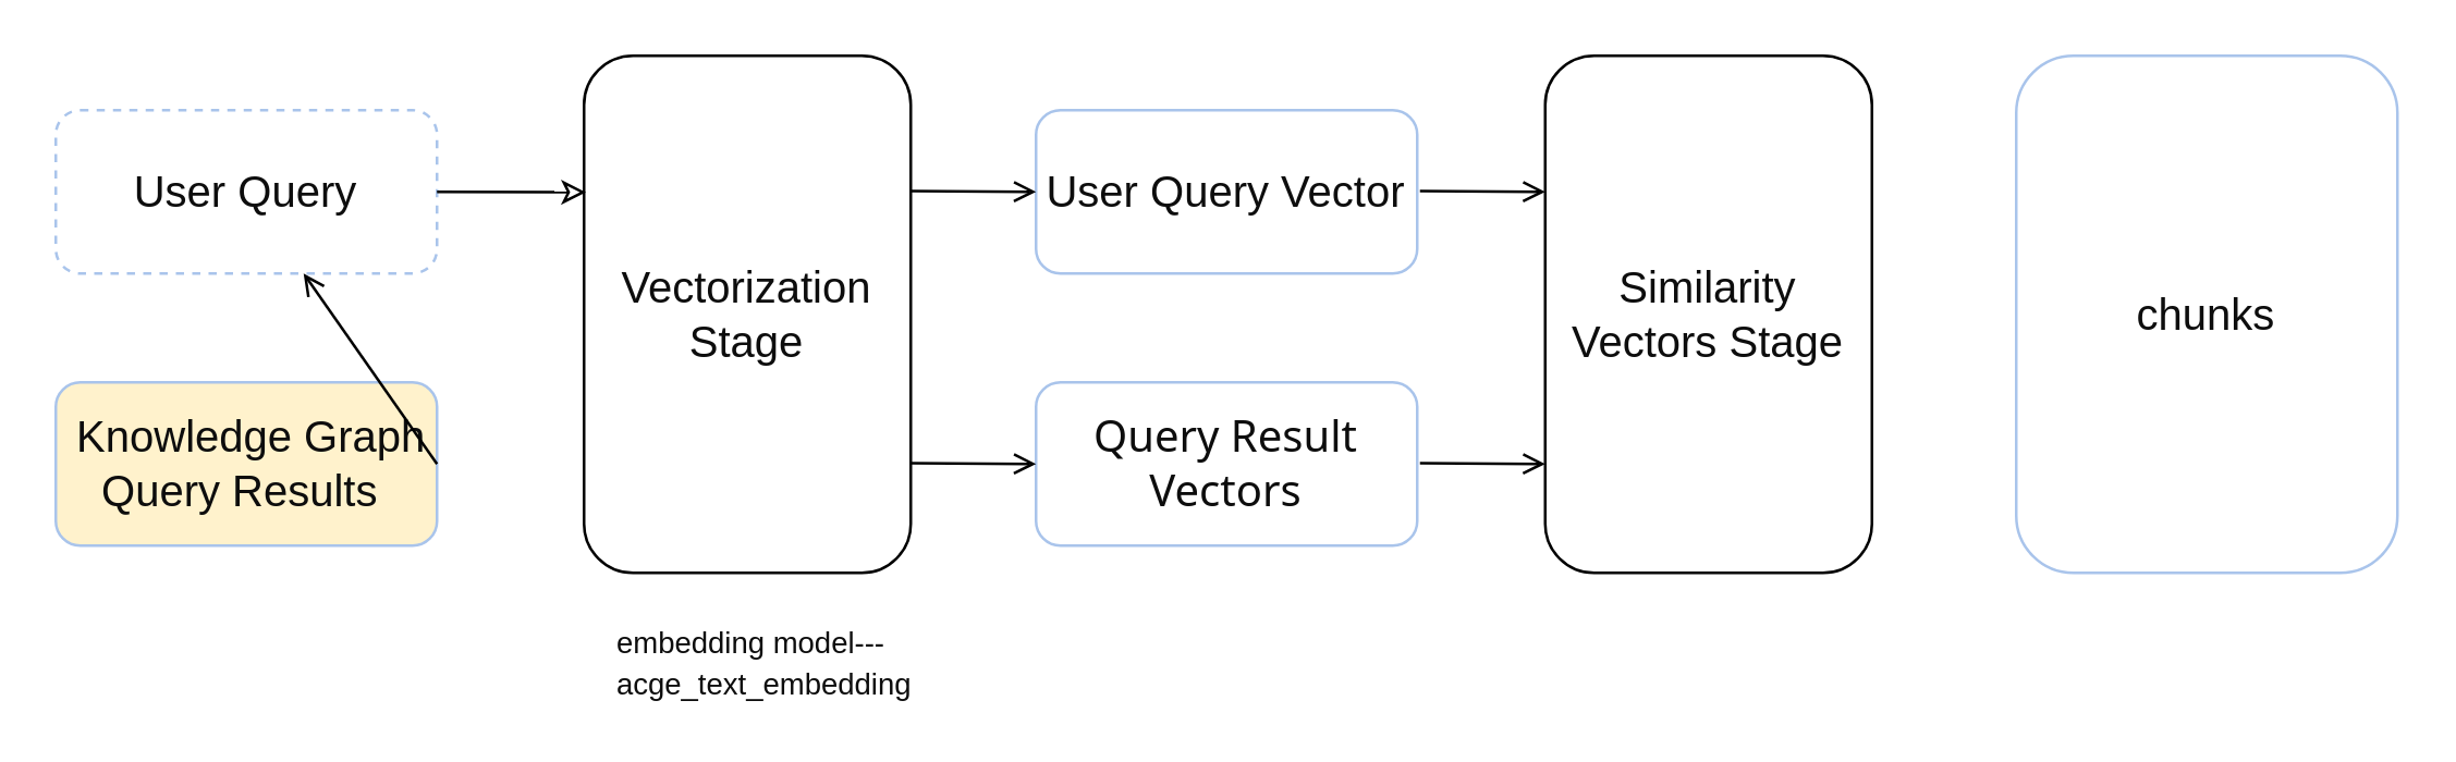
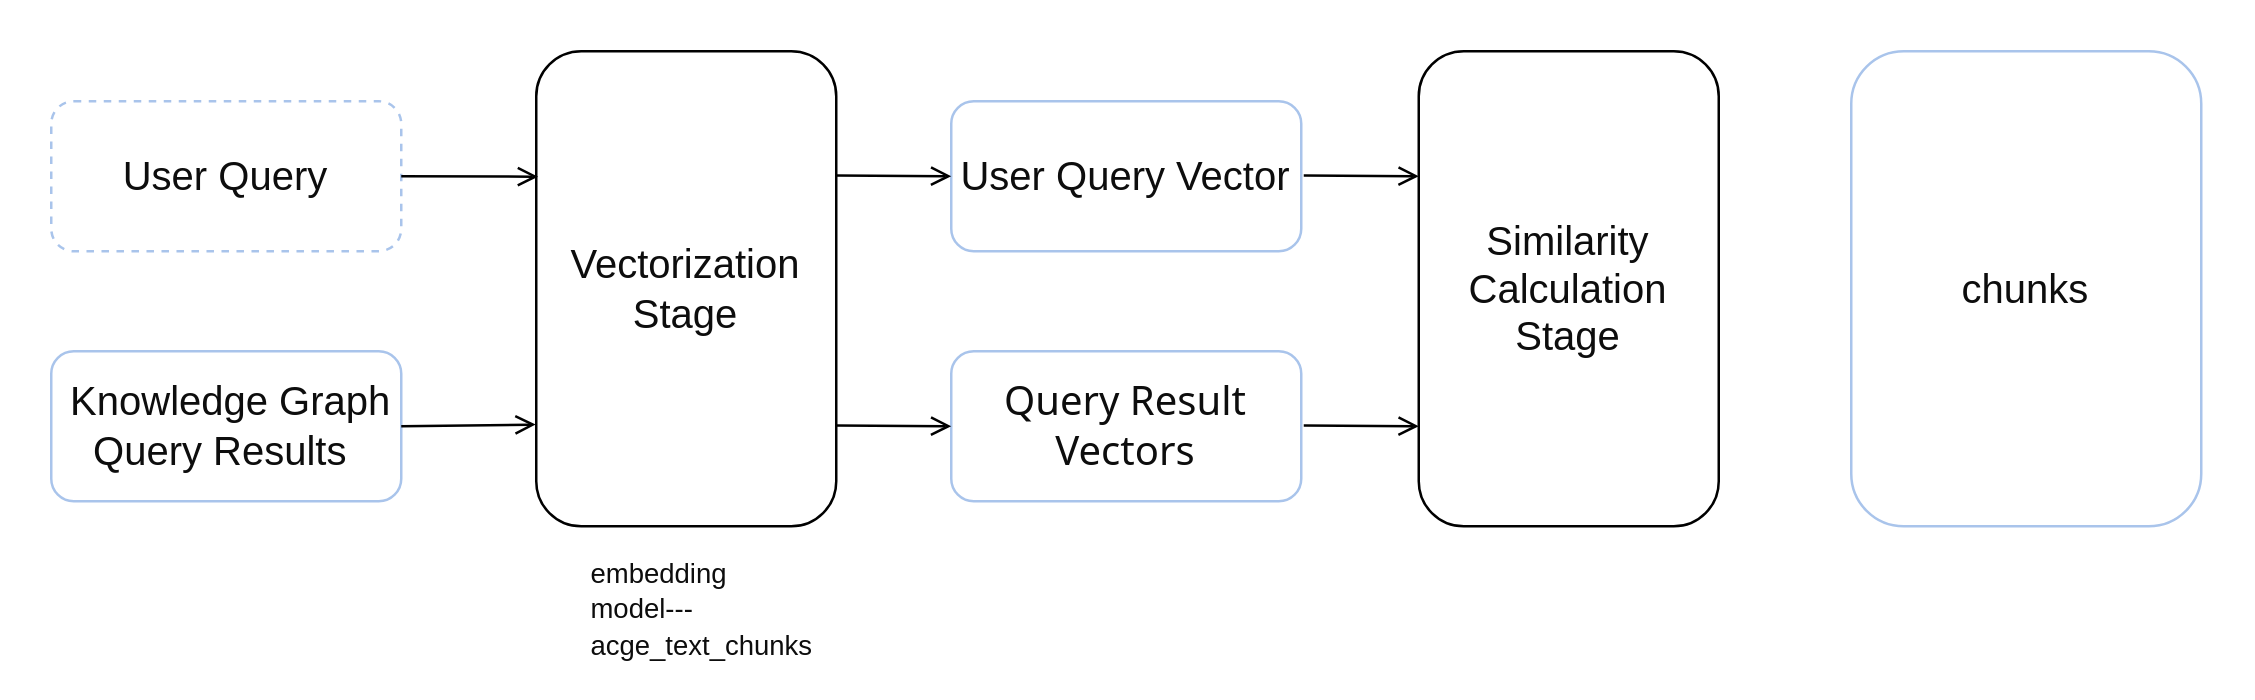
- <mxCell id="6" value="" style="endArrow=classic;html=1;rounded=0;endFill=0;exitX=1;exitY=0.5;exitDx=0;exitDy=0;entryX=0.006;entryY=0.264;entryDx=0;entryDy=0;entryPerimeter=0;" edge="1" parent="1" source="2" target="4"><mxGeometry width="50" height="50" relative="1" as="geometry"><mxPoint x="130" y="60" as="sourcePoint" /><mxPoint x="190" y="80" as="targetPoint" /></mxGeometry></mxCell>
+ <mxCell id="6" value="" style="endArrow=open;html=1;rounded=0;endFill=0;exitX=1;exitY=0.5;exitDx=0;exitDy=0;entryX=0.006;entryY=0.264;entryDx=0;entryDy=0;entryPerimeter=0;" edge="1" parent="1" source="2" target="4"><mxGeometry width="50" height="50" relative="1" as="geometry"><mxPoint x="130" y="60" as="sourcePoint" /><mxPoint x="190" y="80" as="targetPoint" /></mxGeometry></mxCell>
- <mxCell id="12" value="&lt;div style=&quot;&quot;&gt;&lt;span style=&quot;background-color: initial; font-size: 16px; white-space-collapse: preserve;&quot;&gt;&lt;font color=&quot;#0d0d0d&quot;&gt;Similarity Vectors Stage&lt;/font&gt;&lt;/span&gt;&lt;/div&gt;" style="rounded=1;whiteSpace=wrap;html=1;align=center;" vertex="1" parent="1"><mxGeometry x="567" y="20" width="120" height="190" as="geometry" /></mxCell>
+ <mxCell id="12" value="&lt;div style=&quot;&quot;&gt;&lt;span style=&quot;background-color: initial; font-size: 16px; white-space-collapse: preserve;&quot;&gt;&lt;font color=&quot;#0d0d0d&quot;&gt;Similarity Calculation Stage&lt;/font&gt;&lt;/span&gt;&lt;/div&gt;" style="rounded=1;whiteSpace=wrap;html=1;align=center;" vertex="1" parent="1"><mxGeometry x="567" y="20" width="120" height="190" as="geometry" /></mxCell>
- <mxCell id="7" value="" style="endArrow=open;html=1;rounded=0;endFill=0;exitX=1;exitY=0.5;exitDx=0;exitDy=0;" edge="1" parent="1" source="3" target="2"><mxGeometry width="50" height="50" relative="1" as="geometry"><mxPoint x="150" y="80" as="sourcePoint" /><mxPoint x="225" y="80" as="targetPoint" /></mxGeometry></mxCell>
+ <mxCell id="7" value="" style="endArrow=open;html=1;rounded=0;endFill=0;exitX=1;exitY=0.5;exitDx=0;exitDy=0;entryX=-0.002;entryY=0.786;entryDx=0;entryDy=0;entryPerimeter=0;" edge="1" parent="1" source="3" target="4"><mxGeometry width="50" height="50" relative="1" as="geometry"><mxPoint x="150" y="80" as="sourcePoint" /><mxPoint x="225" y="80" as="targetPoint" /></mxGeometry></mxCell>
- <mxCell id="3" value="&lt;span style=&quot;color: rgb(13, 13, 13); font-family: Söhne, ui-sans-serif, system-ui, -apple-system, &amp;quot;Segoe UI&amp;quot;, Roboto, Ubuntu, Cantarell, &amp;quot;Noto Sans&amp;quot;, sans-serif, &amp;quot;Helvetica Neue&amp;quot;, Arial, &amp;quot;Apple Color Emoji&amp;quot;, &amp;quot;Segoe UI Emoji&amp;quot;, &amp;quot;Segoe UI Symbol&amp;quot;, &amp;quot;Noto Color Emoji&amp;quot;; font-size: 16px; text-align: left; white-space-collapse: preserve;&quot;&gt; &lt;/span&gt;&lt;span style=&quot;border: 0px solid rgb(227, 227, 227); box-sizing: border-box; --tw-border-spacing-x: 0; --tw-border-spacing-y: 0; --tw-translate-x: 0; --tw-translate-y: 0; --tw-rotate: 0; --tw-skew-x: 0; --tw-skew-y: 0; --tw-scale-x: 1; --tw-scale-y: 1; --tw-pan-x: ; --tw-pan-y: ; --tw-pinch-zoom: ; --tw-scroll-snap-strictness: proximity; --tw-gradient-from-position: ; --tw-gradient-via-position: ; --tw-gradient-to-position: ; --tw-ordinal: ; --tw-slashed-zero: ; --tw-numeric-figure: ; --tw-numeric-spacing: ; --tw-numeric-fraction: ; --tw-ring-inset: ; --tw-ring-offset-width: 0px; --tw-ring-offset-color: #fff; --tw-ring-color: rgba(69,89,164,.5); --tw-ring-offset-shadow: 0 0 transparent; --tw-ring-shadow: 0 0 transparent; --tw-shadow: 0 0 transparent; --tw-shadow-colored: 0 0 transparent; --tw-blur: ; --tw-brightness: ; --tw-contrast: ; --tw-grayscale: ; --tw-hue-rotate: ; --tw-invert: ; --tw-saturate: ; --tw-sepia: ; --tw-drop-shadow: ; --tw-backdrop-blur: ; --tw-backdrop-brightness: ; --tw-backdrop-contrast: ; --tw-backdrop-grayscale: ; --tw-backdrop-hue-rotate: ; --tw-backdrop-invert: ; --tw-backdrop-opacity: ; --tw-backdrop-saturate: ; --tw-backdrop-sepia: ; --tw-contain-size: ; --tw-contain-layout: ; --tw-contain-paint: ; --tw-contain-style: ; color: rgb(13, 13, 13); font-size: 16px; text-align: left; white-space-collapse: preserve;&quot;&gt;&lt;font face=&quot;Helvetica&quot;&gt;Knowledge Graph Query Results&lt;/font&gt;&lt;/span&gt;&lt;span style=&quot;color: rgb(13, 13, 13); font-family: Söhne, ui-sans-serif, system-ui, -apple-system, &amp;quot;Segoe UI&amp;quot;, Roboto, Ubuntu, Cantarell, &amp;quot;Noto Sans&amp;quot;, sans-serif, &amp;quot;Helvetica Neue&amp;quot;, Arial, &amp;quot;Apple Color Emoji&amp;quot;, &amp;quot;Segoe UI Emoji&amp;quot;, &amp;quot;Segoe UI Symbol&amp;quot;, &amp;quot;Noto Color Emoji&amp;quot;; font-size: 16px; text-align: left; white-space-collapse: preserve;&quot;&gt; &lt;/span&gt;" style="rounded=1;whiteSpace=wrap;html=1;strokeColor=#A9C4EB;fillColor=#fff2cc;" vertex="1" parent="1"><mxGeometry x="20" y="140" width="140" height="60" as="geometry" /></mxCell>
+ <mxCell id="3" value="&lt;span style=&quot;color: rgb(13, 13, 13); font-family: Söhne, ui-sans-serif, system-ui, -apple-system, &amp;quot;Segoe UI&amp;quot;, Roboto, Ubuntu, Cantarell, &amp;quot;Noto Sans&amp;quot;, sans-serif, &amp;quot;Helvetica Neue&amp;quot;, Arial, &amp;quot;Apple Color Emoji&amp;quot;, &amp;quot;Segoe UI Emoji&amp;quot;, &amp;quot;Segoe UI Symbol&amp;quot;, &amp;quot;Noto Color Emoji&amp;quot;; font-size: 16px; text-align: left; white-space-collapse: preserve;&quot;&gt; &lt;/span&gt;&lt;span style=&quot;border: 0px solid rgb(227, 227, 227); box-sizing: border-box; --tw-border-spacing-x: 0; --tw-border-spacing-y: 0; --tw-translate-x: 0; --tw-translate-y: 0; --tw-rotate: 0; --tw-skew-x: 0; --tw-skew-y: 0; --tw-scale-x: 1; --tw-scale-y: 1; --tw-pan-x: ; --tw-pan-y: ; --tw-pinch-zoom: ; --tw-scroll-snap-strictness: proximity; --tw-gradient-from-position: ; --tw-gradient-via-position: ; --tw-gradient-to-position: ; --tw-ordinal: ; --tw-slashed-zero: ; --tw-numeric-figure: ; --tw-numeric-spacing: ; --tw-numeric-fraction: ; --tw-ring-inset: ; --tw-ring-offset-width: 0px; --tw-ring-offset-color: #fff; --tw-ring-color: rgba(69,89,164,.5); --tw-ring-offset-shadow: 0 0 transparent; --tw-ring-shadow: 0 0 transparent; --tw-shadow: 0 0 transparent; --tw-shadow-colored: 0 0 transparent; --tw-blur: ; --tw-brightness: ; --tw-contrast: ; --tw-grayscale: ; --tw-hue-rotate: ; --tw-invert: ; --tw-saturate: ; --tw-sepia: ; --tw-drop-shadow: ; --tw-backdrop-blur: ; --tw-backdrop-brightness: ; --tw-backdrop-contrast: ; --tw-backdrop-grayscale: ; --tw-backdrop-hue-rotate: ; --tw-backdrop-invert: ; --tw-backdrop-opacity: ; --tw-backdrop-saturate: ; --tw-backdrop-sepia: ; --tw-contain-size: ; --tw-contain-layout: ; --tw-contain-paint: ; --tw-contain-style: ; color: rgb(13, 13, 13); font-size: 16px; text-align: left; white-space-collapse: preserve;&quot;&gt;&lt;font face=&quot;Helvetica&quot;&gt;Knowledge Graph Query Results&lt;/font&gt;&lt;/span&gt;&lt;span style=&quot;color: rgb(13, 13, 13); font-family: Söhne, ui-sans-serif, system-ui, -apple-system, &amp;quot;Segoe UI&amp;quot;, Roboto, Ubuntu, Cantarell, &amp;quot;Noto Sans&amp;quot;, sans-serif, &amp;quot;Helvetica Neue&amp;quot;, Arial, &amp;quot;Apple Color Emoji&amp;quot;, &amp;quot;Segoe UI Emoji&amp;quot;, &amp;quot;Segoe UI Symbol&amp;quot;, &amp;quot;Noto Color Emoji&amp;quot;; font-size: 16px; text-align: left; white-space-collapse: preserve;&quot;&gt; &lt;/span&gt;" style="rounded=1;whiteSpace=wrap;html=1;strokeColor=#A9C4EB;" vertex="1" parent="1"><mxGeometry x="20" y="140" width="140" height="60" as="geometry" /></mxCell>
- <mxCell id="5" value="&lt;div style=&quot;text-align: left;&quot;&gt;&lt;span style=&quot;background-color: initial; white-space: pre-wrap;&quot;&gt;&lt;font style=&quot;font-size: 11px;&quot; face=&quot;Helvetica&quot; color=&quot;#0d0d0d&quot;&gt;embedding model---acge_text_embedding&lt;/font&gt;&lt;/span&gt;&lt;/div&gt;" style="text;html=1;align=center;verticalAlign=middle;resizable=0;points=[];autosize=1;strokeColor=none;fillColor=none;" vertex="1" parent="1"><mxGeometry x="165" y="228" width="230" height="30" as="geometry" /></mxCell>
+ <mxCell id="5" value="&lt;div style=&quot;text-align: left;&quot;&gt;&lt;span style=&quot;background-color: initial; white-space: pre-wrap;&quot;&gt;&lt;font style=&quot;font-size: 11px;&quot; face=&quot;Helvetica&quot; color=&quot;#0d0d0d&quot;&gt;embedding model---acge_text_chunks&lt;/font&gt;&lt;/span&gt;&lt;/div&gt;" style="text;html=1;align=center;verticalAlign=middle;resizable=0;points=[];autosize=1;strokeColor=none;fillColor=none;" vertex="1" parent="1"><mxGeometry x="165" y="228" width="230" height="30" as="geometry" /></mxCell>
